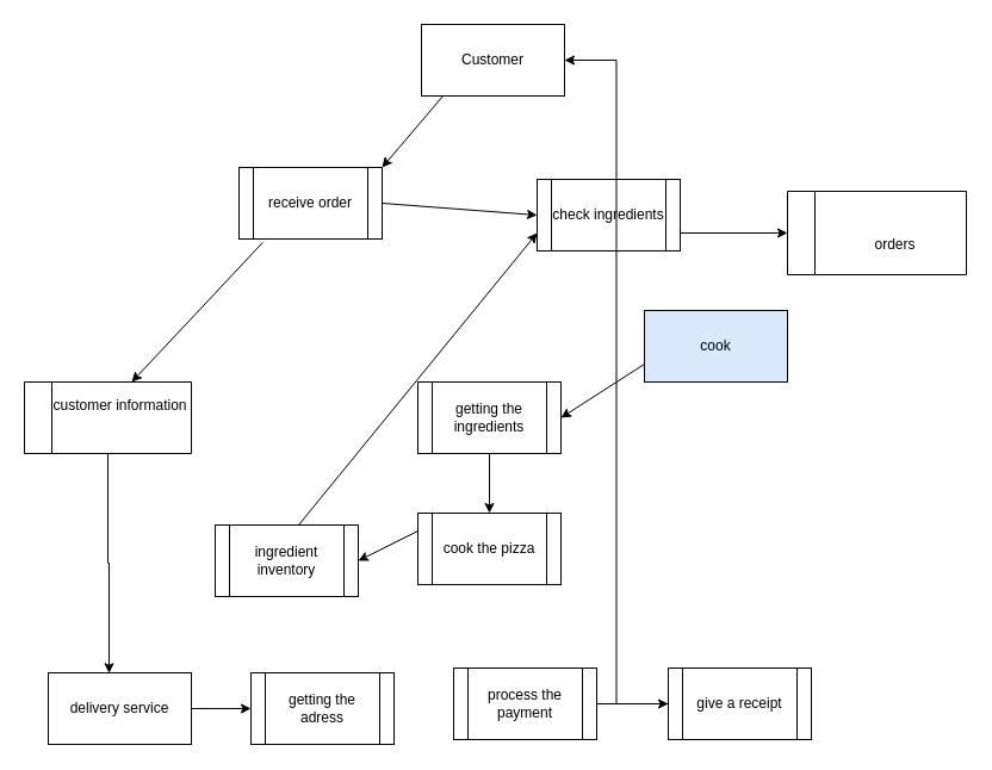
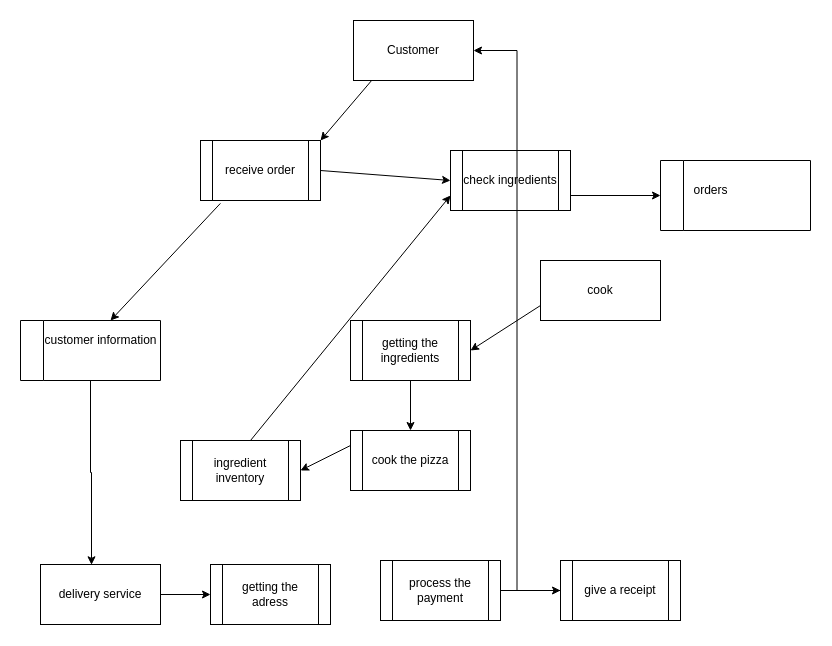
- <mxCell id="20" value="orders" style="text;html=1;align=center;verticalAlign=middle;resizable=0;points=[];autosize=1;strokeColor=none;fillColor=none;" parent="1" vertex="1"><mxGeometry x="720" y="190" width="60" height="30" as="geometry" /></mxCell>
+ <mxCell id="20" value="orders" style="text;html=1;align=center;verticalAlign=middle;resizable=0;points=[];autosize=1;strokeColor=none;fillColor=none;" parent="1" vertex="1"><mxGeometry x="680" y="175" width="60" height="30" as="geometry" /></mxCell>
- <mxCell id="12" value="cook" style="rounded=0;whiteSpace=wrap;html=1;fillColor=#dae8fc;" parent="1" vertex="1"><mxGeometry x="540" y="260" width="120" height="60" as="geometry" /></mxCell>
+ <mxCell id="12" value="cook" style="rounded=0;whiteSpace=wrap;html=1;" parent="1" vertex="1"><mxGeometry x="540" y="260" width="120" height="60" as="geometry" /></mxCell>
